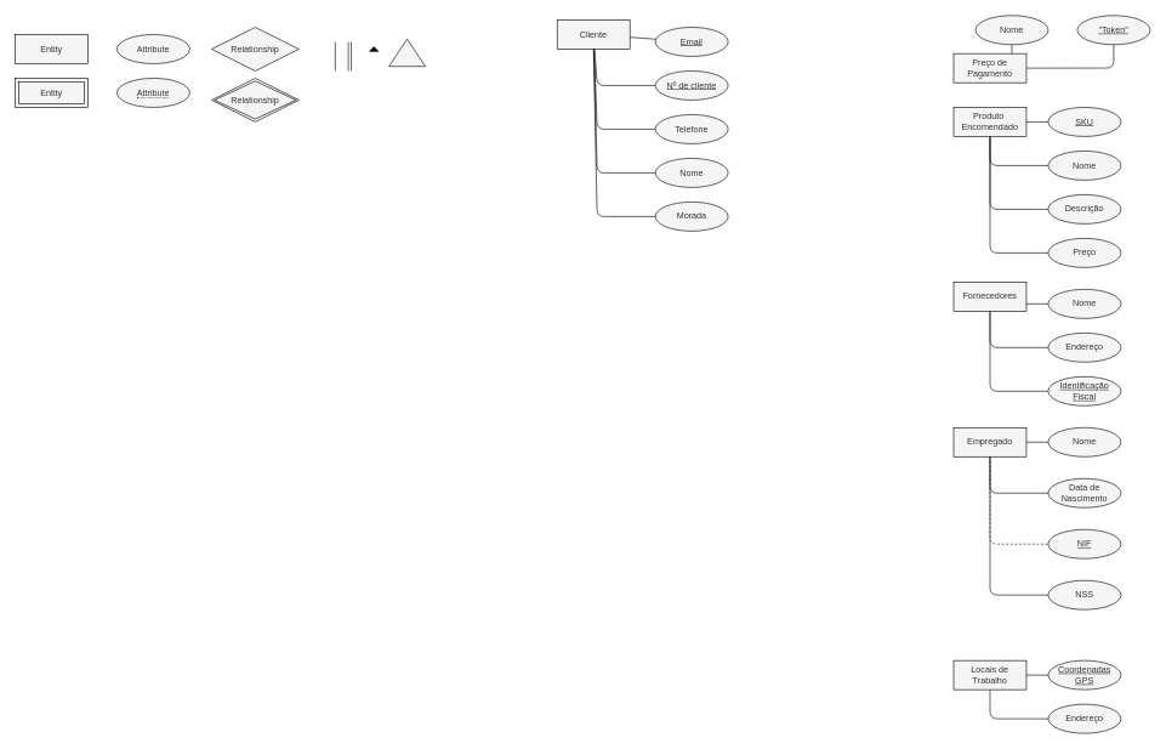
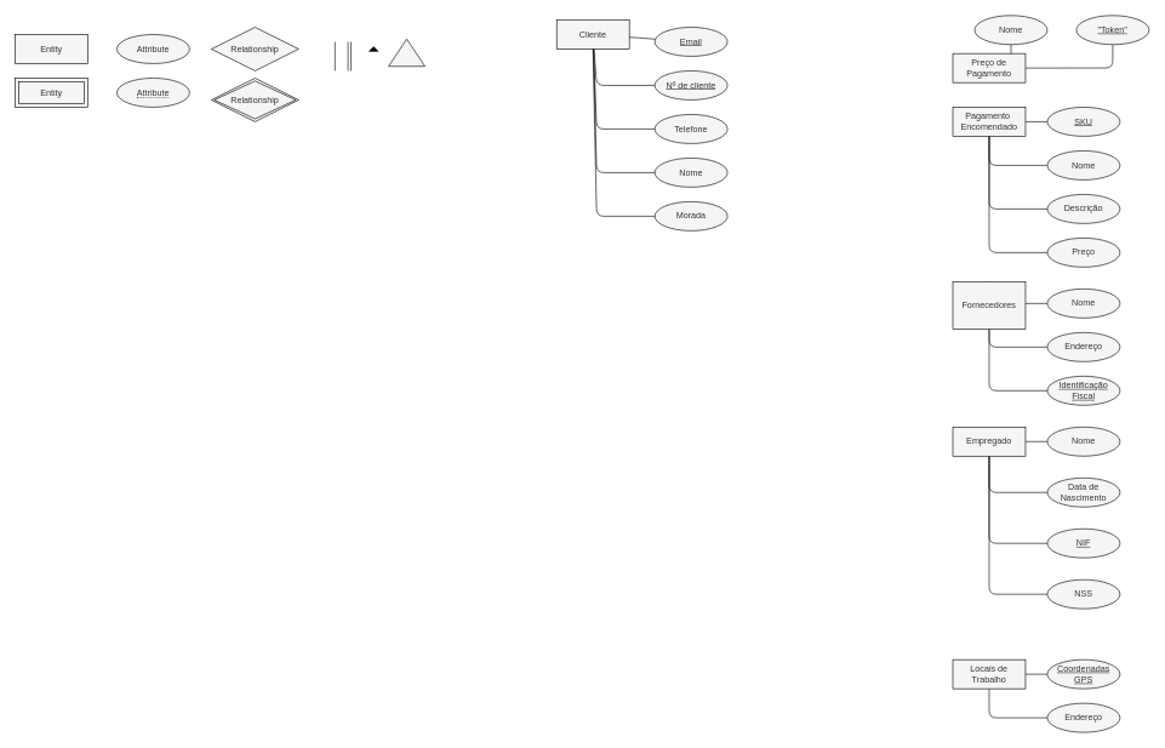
- <mxCell id="40" value="Produto&amp;nbsp;&lt;br&gt;Encomendado" style="whiteSpace=wrap;html=1;align=center;fillColor=#f5f5f5;fontColor=#333333;strokeColor=#000000;" vertex="1" parent="1"><mxGeometry x="1310" y="147" width="100" height="40" as="geometry" /></mxCell>
+ <mxCell id="40" value="Pagamento&amp;nbsp;&lt;br&gt;Encomendado" style="whiteSpace=wrap;html=1;align=center;fillColor=#f5f5f5;fontColor=#333333;strokeColor=#000000;" vertex="1" parent="1"><mxGeometry x="1310" y="147" width="100" height="40" as="geometry" /></mxCell>
- <mxCell id="45" value="Fornecedores" style="whiteSpace=wrap;html=1;align=center;fillColor=#f5f5f5;fontColor=#333333;strokeColor=#000000;" vertex="1" parent="1"><mxGeometry x="1310" y="387" width="100" height="40" as="geometry" /></mxCell>
+ <mxCell id="45" value="Fornecedores" style="whiteSpace=wrap;html=1;align=center;fillColor=#f5f5f5;fontColor=#333333;strokeColor=#000000;" vertex="1" parent="1"><mxGeometry x="1310" y="387" width="100" height="65" as="geometry" /></mxCell>
- <mxCell id="28" style="edgeStyle=none;html=1;entryX=0;entryY=0.5;entryDx=0;entryDy=0;strokeColor=#000000;endArrow=none;endFill=0;dashed=1;" edge="1" parent="1" source="57" target="36"><mxGeometry relative="1" as="geometry"><Array as="points"><mxPoint x="1360" y="747" /></Array></mxGeometry></mxCell>
+ <mxCell id="28" style="edgeStyle=none;html=1;entryX=0;entryY=0.5;entryDx=0;entryDy=0;strokeColor=#000000;endArrow=none;endFill=0;" edge="1" parent="1" source="57" target="36"><mxGeometry relative="1" as="geometry"><Array as="points"><mxPoint x="1360" y="747" /></Array></mxGeometry></mxCell>
